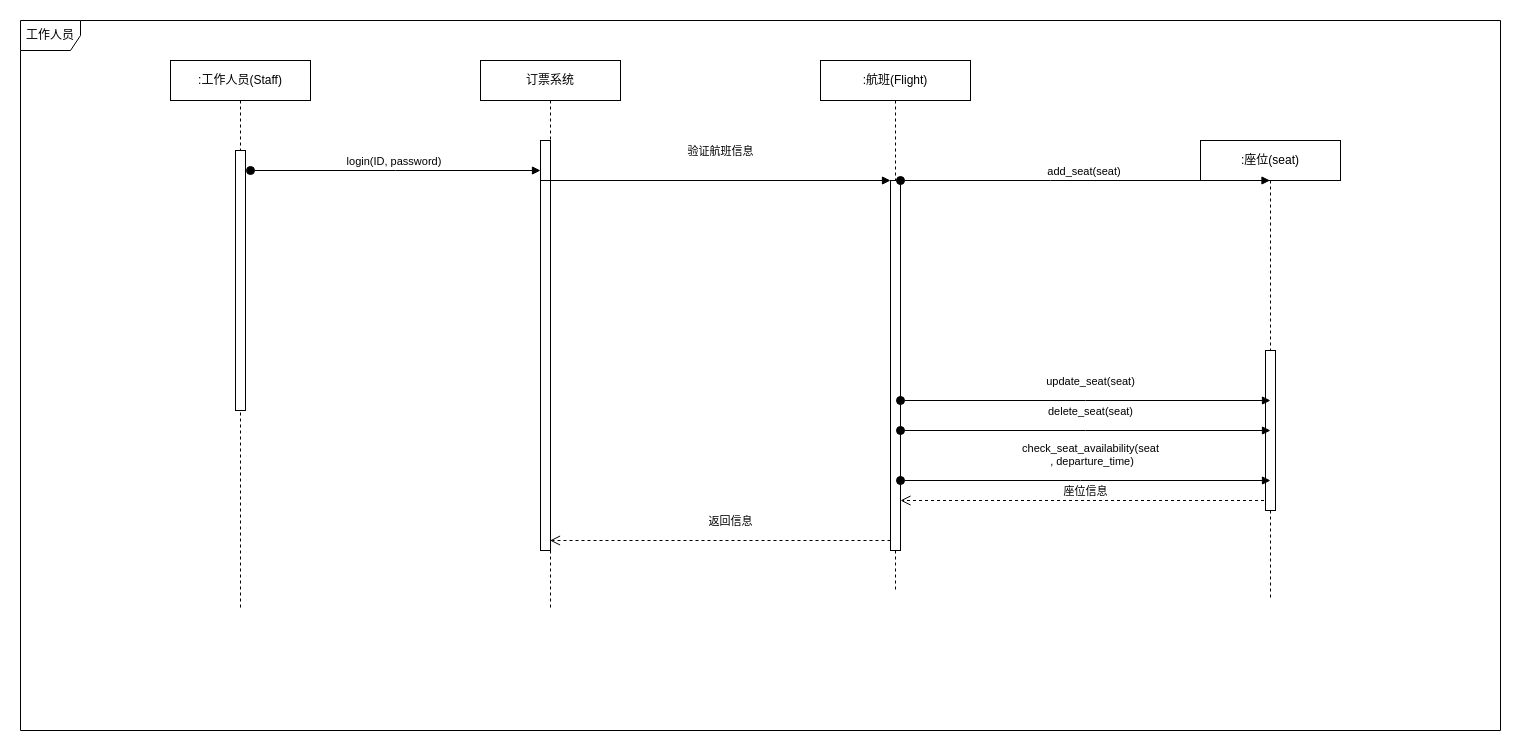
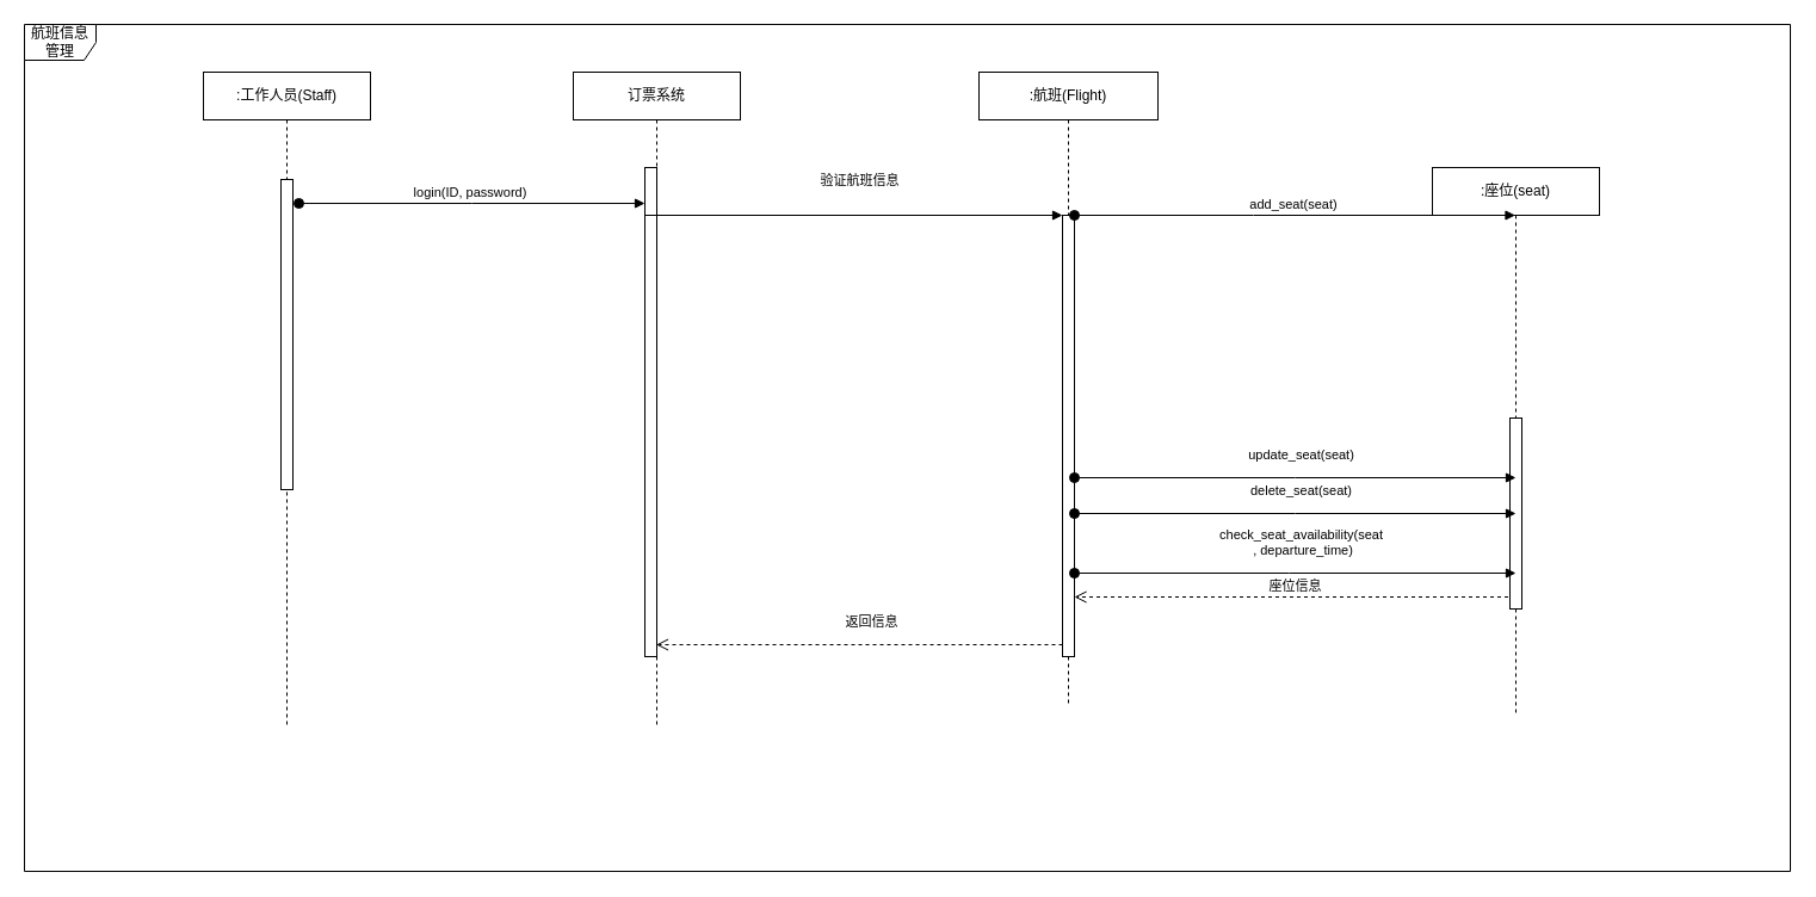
- <mxCell id="16" value="工作人员" style="shape=umlFrame;whiteSpace=wrap;html=1;pointerEvents=0;" vertex="1" parent="1"><mxGeometry x="20" y="20" width="1480" height="710" as="geometry" /></mxCell>
+ <mxCell id="16" value="航班信息管理" style="shape=umlFrame;whiteSpace=wrap;html=1;pointerEvents=0;" vertex="1" parent="1"><mxGeometry x="20" y="20" width="1480" height="710" as="geometry" /></mxCell>
